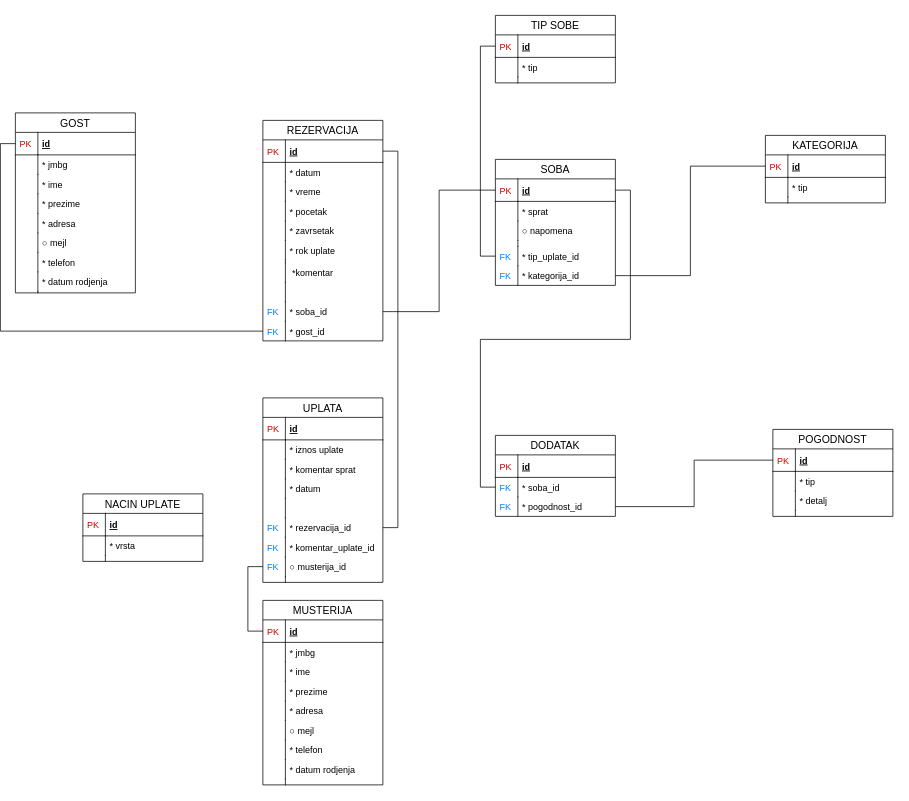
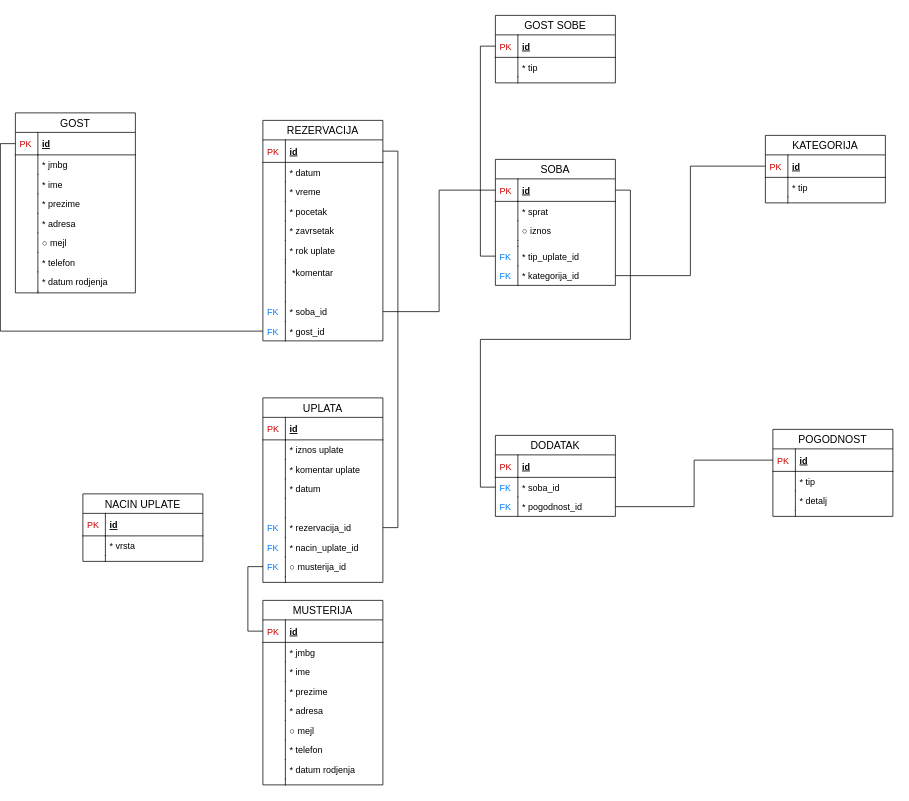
- <mxCell id="2" value="TIP SOBE" style="swimlane;fontStyle=0;childLayout=stackLayout;horizontal=1;startSize=26;horizontalStack=0;resizeParent=1;resizeParentMax=0;resizeLast=0;collapsible=1;marginBottom=0;align=center;fontSize=14;" parent="1" vertex="1"><mxGeometry x="660" y="20" width="160" height="90" as="geometry"><mxRectangle x="-390" y="180" width="70" height="26" as="alternateBounds" /></mxGeometry></mxCell>
+ <mxCell id="2" value="GOST SOBE" style="swimlane;fontStyle=0;childLayout=stackLayout;horizontal=1;startSize=26;horizontalStack=0;resizeParent=1;resizeParentMax=0;resizeLast=0;collapsible=1;marginBottom=0;align=center;fontSize=14;" parent="1" vertex="1"><mxGeometry x="660" y="20" width="160" height="90" as="geometry"><mxRectangle x="-390" y="180" width="70" height="26" as="alternateBounds" /></mxGeometry></mxCell>
- <mxCell id="49" value="○ napomena" style="shape=partialRectangle;top=0;left=0;right=0;bottom=0;align=left;verticalAlign=top;fillColor=none;spacingLeft=34;spacingRight=4;overflow=hidden;rotatable=0;points=[[0,0.5],[1,0.5]];portConstraint=eastwest;dropTarget=0;fontSize=12;" parent="44" vertex="1"><mxGeometry y="82" width="160" height="26" as="geometry" /></mxCell>
+ <mxCell id="49" value="○ iznos" style="shape=partialRectangle;top=0;left=0;right=0;bottom=0;align=left;verticalAlign=top;fillColor=none;spacingLeft=34;spacingRight=4;overflow=hidden;rotatable=0;points=[[0,0.5],[1,0.5]];portConstraint=eastwest;dropTarget=0;fontSize=12;" parent="44" vertex="1"><mxGeometry y="82" width="160" height="26" as="geometry" /></mxCell>
- <mxCell id="100" value="* komentar sprat" style="shape=partialRectangle;top=0;left=0;right=0;bottom=0;align=left;verticalAlign=top;fillColor=none;spacingLeft=34;spacingRight=4;overflow=hidden;rotatable=0;points=[[0,0.5],[1,0.5]];portConstraint=eastwest;dropTarget=0;fontSize=12;" parent="95" vertex="1"><mxGeometry y="82" width="160" height="26" as="geometry" /></mxCell>
+ <mxCell id="100" value="* komentar uplate" style="shape=partialRectangle;top=0;left=0;right=0;bottom=0;align=left;verticalAlign=top;fillColor=none;spacingLeft=34;spacingRight=4;overflow=hidden;rotatable=0;points=[[0,0.5],[1,0.5]];portConstraint=eastwest;dropTarget=0;fontSize=12;" parent="95" vertex="1"><mxGeometry y="82" width="160" height="26" as="geometry" /></mxCell>
- <mxCell id="108" value="* komentar_uplate_id" style="shape=partialRectangle;top=0;left=0;right=0;bottom=0;align=left;verticalAlign=top;fillColor=none;spacingLeft=34;spacingRight=4;overflow=hidden;rotatable=0;points=[[0,0.5],[1,0.5]];portConstraint=eastwest;dropTarget=0;fontSize=12;" parent="95" vertex="1"><mxGeometry y="186" width="160" height="26" as="geometry" /></mxCell>
+ <mxCell id="108" value="* nacin_uplate_id" style="shape=partialRectangle;top=0;left=0;right=0;bottom=0;align=left;verticalAlign=top;fillColor=none;spacingLeft=34;spacingRight=4;overflow=hidden;rotatable=0;points=[[0,0.5],[1,0.5]];portConstraint=eastwest;dropTarget=0;fontSize=12;" parent="95" vertex="1"><mxGeometry y="186" width="160" height="26" as="geometry" /></mxCell>
